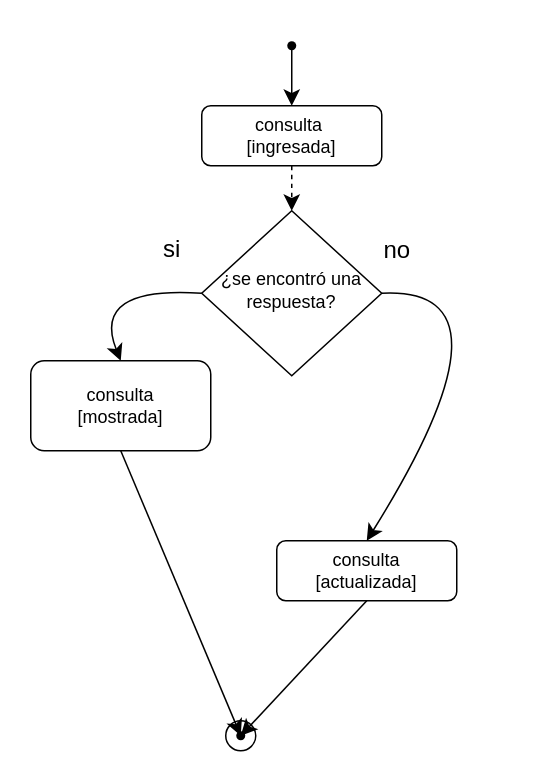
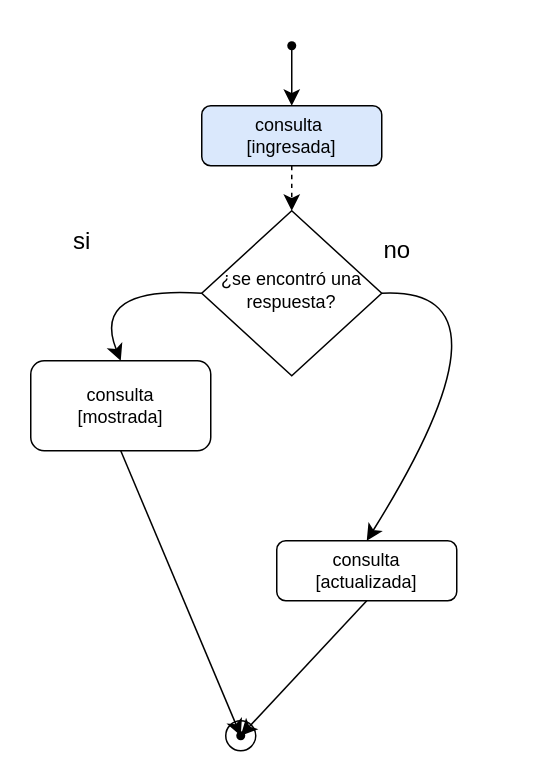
- <mxCell id="2" value="&lt;font style=&quot;vertical-align: inherit;&quot;&gt;&lt;font style=&quot;vertical-align: inherit;&quot;&gt;&lt;font style=&quot;vertical-align: inherit;&quot;&gt;&lt;font style=&quot;vertical-align: inherit;&quot;&gt;&lt;font style=&quot;vertical-align: inherit;&quot;&gt;&lt;font style=&quot;vertical-align: inherit;&quot;&gt;consulta&amp;nbsp;&lt;/font&gt;&lt;/font&gt;&lt;/font&gt;&lt;/font&gt;&lt;/font&gt;&lt;/font&gt;&lt;div&gt;&lt;font style=&quot;vertical-align: inherit;&quot;&gt;&lt;font style=&quot;vertical-align: inherit;&quot;&gt;&lt;font style=&quot;vertical-align: inherit;&quot;&gt;&lt;font style=&quot;vertical-align: inherit;&quot;&gt;&lt;font style=&quot;vertical-align: inherit;&quot;&gt;&lt;font style=&quot;vertical-align: inherit;&quot;&gt;&lt;font style=&quot;vertical-align: inherit;&quot;&gt;&lt;font style=&quot;vertical-align: inherit;&quot;&gt;[ingresada]&lt;/font&gt;&lt;/font&gt;&lt;/font&gt;&lt;/font&gt;&lt;/font&gt;&lt;/font&gt;&lt;/font&gt;&lt;/font&gt;&lt;/div&gt;" style="rounded=1;whiteSpace=wrap;html=1;fontSize=12;glass=0;strokeWidth=1;shadow=0;" vertex="1" parent="1"><mxGeometry x="134" y="70" width="120" height="40" as="geometry" /></mxCell>
+ <mxCell id="2" value="&lt;font style=&quot;vertical-align: inherit;&quot;&gt;&lt;font style=&quot;vertical-align: inherit;&quot;&gt;&lt;font style=&quot;vertical-align: inherit;&quot;&gt;&lt;font style=&quot;vertical-align: inherit;&quot;&gt;&lt;font style=&quot;vertical-align: inherit;&quot;&gt;&lt;font style=&quot;vertical-align: inherit;&quot;&gt;consulta&amp;nbsp;&lt;/font&gt;&lt;/font&gt;&lt;/font&gt;&lt;/font&gt;&lt;/font&gt;&lt;/font&gt;&lt;div&gt;&lt;font style=&quot;vertical-align: inherit;&quot;&gt;&lt;font style=&quot;vertical-align: inherit;&quot;&gt;&lt;font style=&quot;vertical-align: inherit;&quot;&gt;&lt;font style=&quot;vertical-align: inherit;&quot;&gt;&lt;font style=&quot;vertical-align: inherit;&quot;&gt;&lt;font style=&quot;vertical-align: inherit;&quot;&gt;&lt;font style=&quot;vertical-align: inherit;&quot;&gt;&lt;font style=&quot;vertical-align: inherit;&quot;&gt;[ingresada]&lt;/font&gt;&lt;/font&gt;&lt;/font&gt;&lt;/font&gt;&lt;/font&gt;&lt;/font&gt;&lt;/font&gt;&lt;/font&gt;&lt;/div&gt;" style="rounded=1;whiteSpace=wrap;html=1;fontSize=12;glass=0;strokeWidth=1;shadow=0;fillColor=#dae8fc;" vertex="1" parent="1"><mxGeometry x="134" y="70" width="120" height="40" as="geometry" /></mxCell>
- <mxCell id="10" value="&lt;font style=&quot;vertical-align: inherit;&quot;&gt;&lt;font style=&quot;vertical-align: inherit;&quot;&gt;si&lt;/font&gt;&lt;/font&gt;" style="text;html=1;align=center;verticalAlign=middle;resizable=0;points=[];autosize=1;strokeColor=none;fillColor=none;fontSize=16;" vertex="1" parent="1"><mxGeometry x="94" y="150" width="40" height="30" as="geometry" /></mxCell>
+ <mxCell id="10" value="&lt;font style=&quot;vertical-align: inherit;&quot;&gt;&lt;font style=&quot;vertical-align: inherit;&quot;&gt;si&lt;/font&gt;&lt;/font&gt;" style="text;html=1;align=center;verticalAlign=middle;resizable=0;points=[];autosize=1;strokeColor=none;fillColor=none;fontSize=16;" vertex="1" parent="1"><mxGeometry x="34" y="145" width="40" height="30" as="geometry" /></mxCell>
